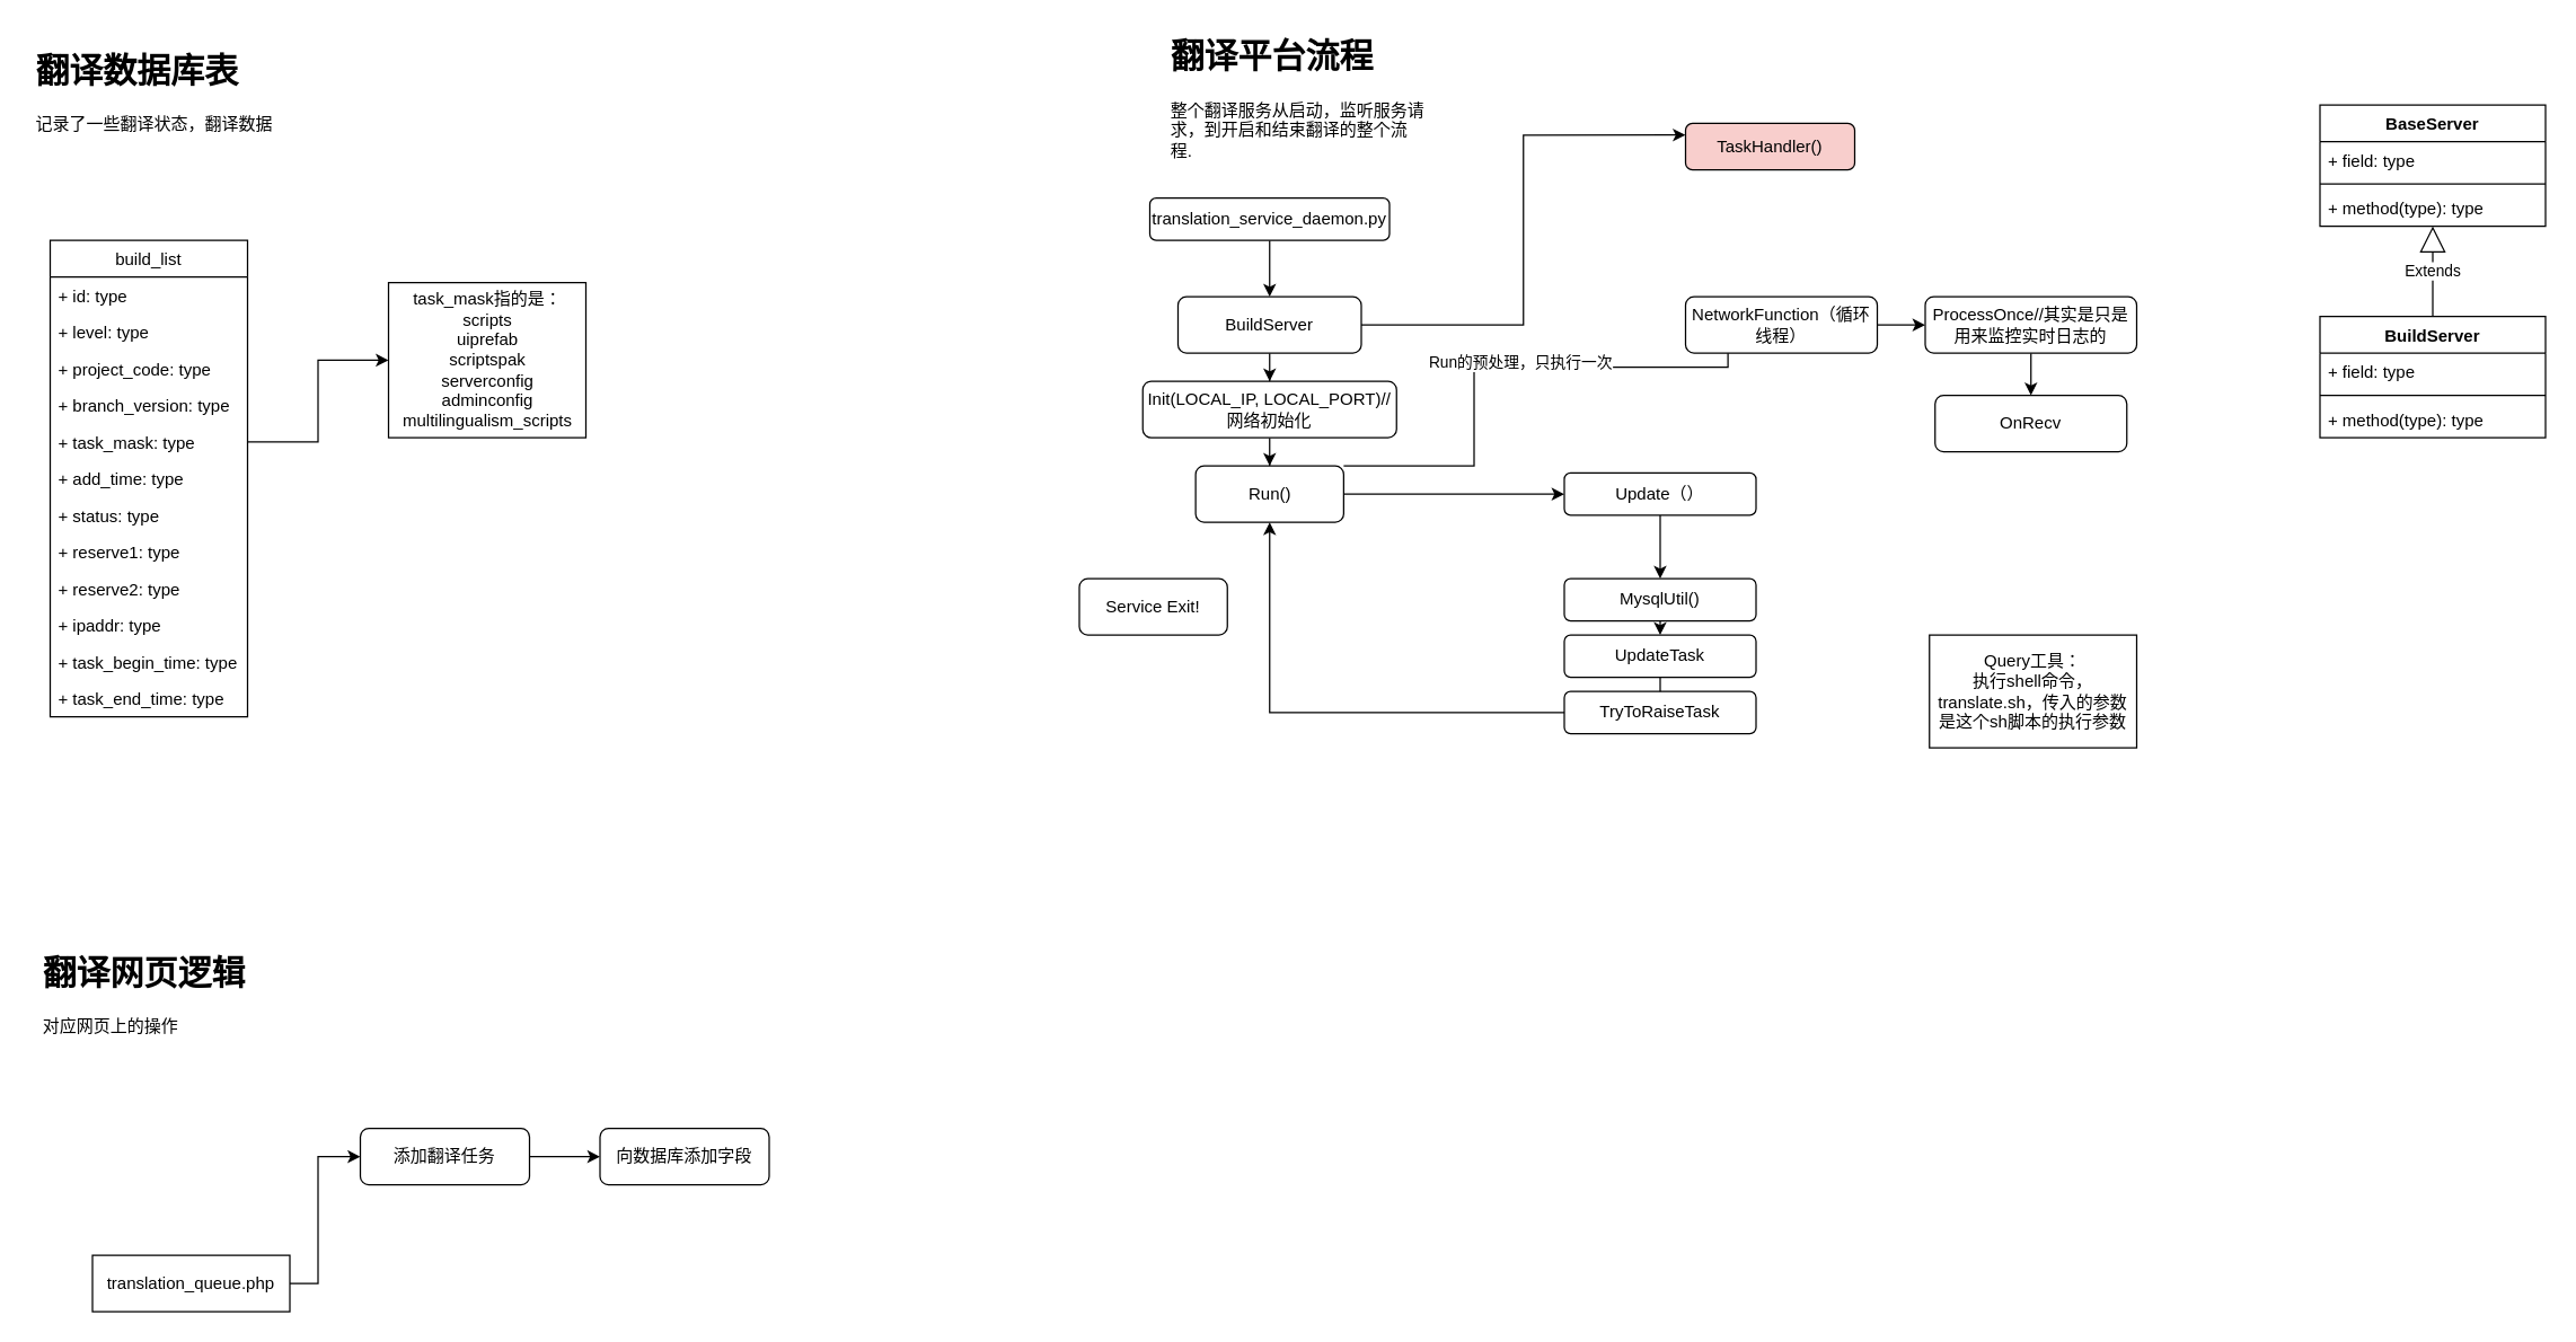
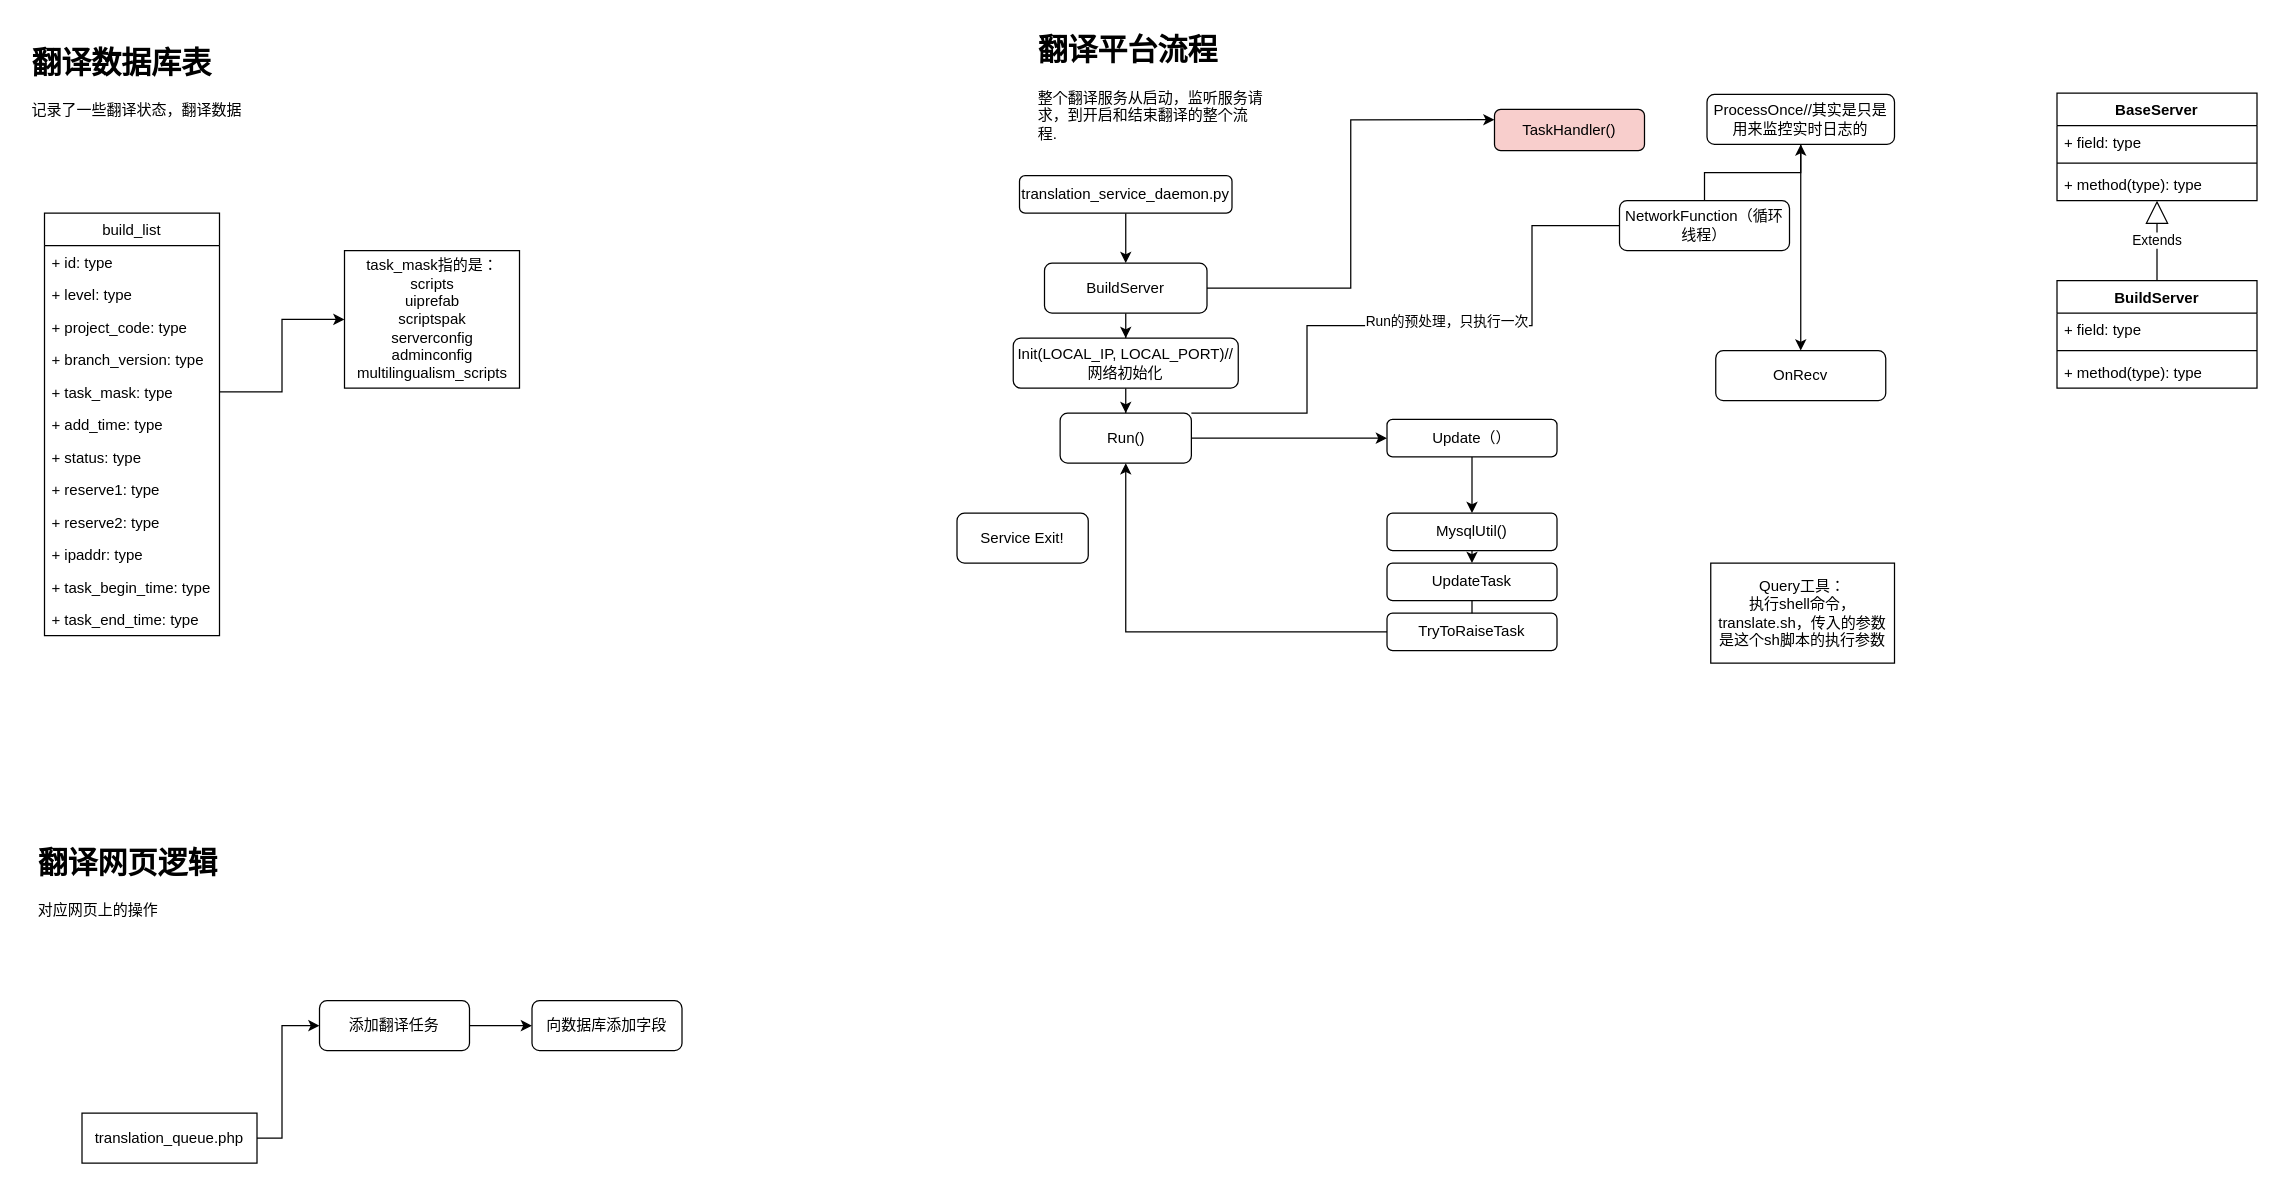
- <mxCell id="34" value="NetworkFunction（循环线程）" style="rounded=1;whiteSpace=wrap;html=1;" parent="1" vertex="1"><mxGeometry x="1195" y="210" width="136" height="40" as="geometry" /></mxCell>
+ <mxCell id="34" value="NetworkFunction（循环线程）" style="rounded=1;whiteSpace=wrap;html=1;" parent="1" vertex="1"><mxGeometry x="1295" y="160" width="136" height="40" as="geometry" /></mxCell>
- <mxCell id="36" value="ProcessOnce//其实是只是用来监控实时日志的" style="rounded=1;whiteSpace=wrap;html=1;" parent="1" vertex="1"><mxGeometry x="1365" y="210" width="150" height="40" as="geometry" /></mxCell>
+ <mxCell id="36" value="ProcessOnce//其实是只是用来监控实时日志的" style="rounded=1;whiteSpace=wrap;html=1;" parent="1" vertex="1"><mxGeometry x="1365" y="75" width="150" height="40" as="geometry" /></mxCell>
